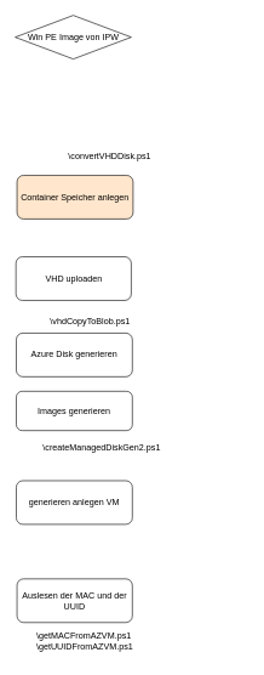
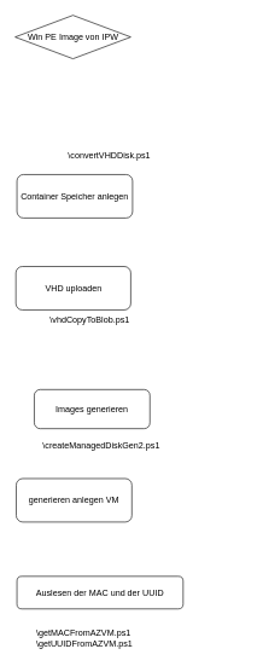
- <mxCell id="3" value="Container Speicher anlegen" style="rounded=1;whiteSpace=wrap;html=1;fillColor=#ffe6cc;" vertex="1" parent="1"><mxGeometry x="23" y="240" width="160" height="60" as="geometry" /></mxCell>
+ <mxCell id="3" value="Container Speicher anlegen" style="rounded=1;whiteSpace=wrap;html=1;" vertex="1" parent="1"><mxGeometry x="23" y="240" width="160" height="60" as="geometry" /></mxCell>
- <mxCell id="12" value="VHD uploaden" style="rounded=1;whiteSpace=wrap;html=1;" vertex="1" parent="1"><mxGeometry x="21.5" y="352" width="159" height="60" as="geometry" /></mxCell>
+ <mxCell id="12" value="VHD uploaden" style="rounded=1;whiteSpace=wrap;html=1;" vertex="1" parent="1"><mxGeometry x="21.5" y="367" width="159" height="60" as="geometry" /></mxCell>
- <mxCell id="4" value="Azure Disk generieren" style="rounded=1;whiteSpace=wrap;html=1;" vertex="1" parent="1"><mxGeometry x="22" y="457" width="160" height="60" as="geometry" /></mxCell>
- <mxCell id="5" value="Images generieren" style="rounded=1;whiteSpace=wrap;html=1;" vertex="1" parent="1"><mxGeometry x="22" y="537" width="160" height="54" as="geometry" /></mxCell>
+ <mxCell id="5" value="Images generieren" style="rounded=1;whiteSpace=wrap;html=1;" vertex="1" parent="1"><mxGeometry x="47" y="537" width="160" height="54" as="geometry" /></mxCell>
- <mxCell id="7" value="Auslesen der MAC und der UUID" style="rounded=1;whiteSpace=wrap;html=1;" vertex="1" parent="1"><mxGeometry x="23" y="795" width="159" height="60" as="geometry" /></mxCell>
+ <mxCell id="7" value="Auslesen der MAC und der UUID" style="rounded=1;whiteSpace=wrap;html=1;" vertex="1" parent="1"><mxGeometry x="23" y="795" width="230" height="45" as="geometry" /></mxCell>
